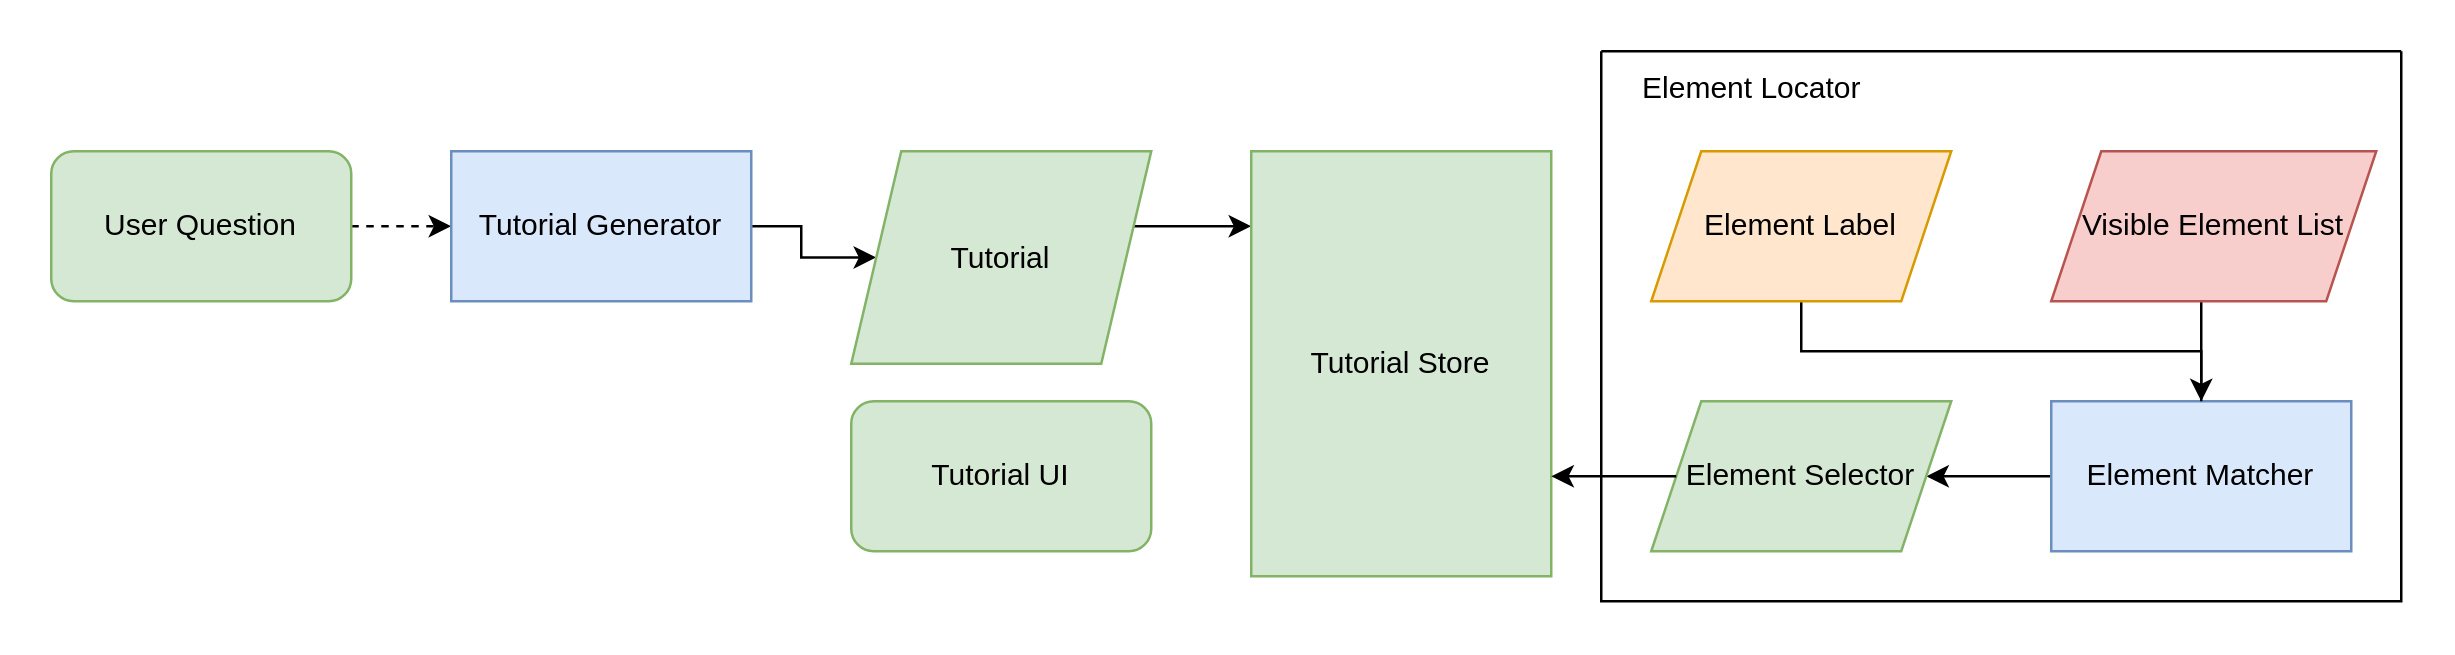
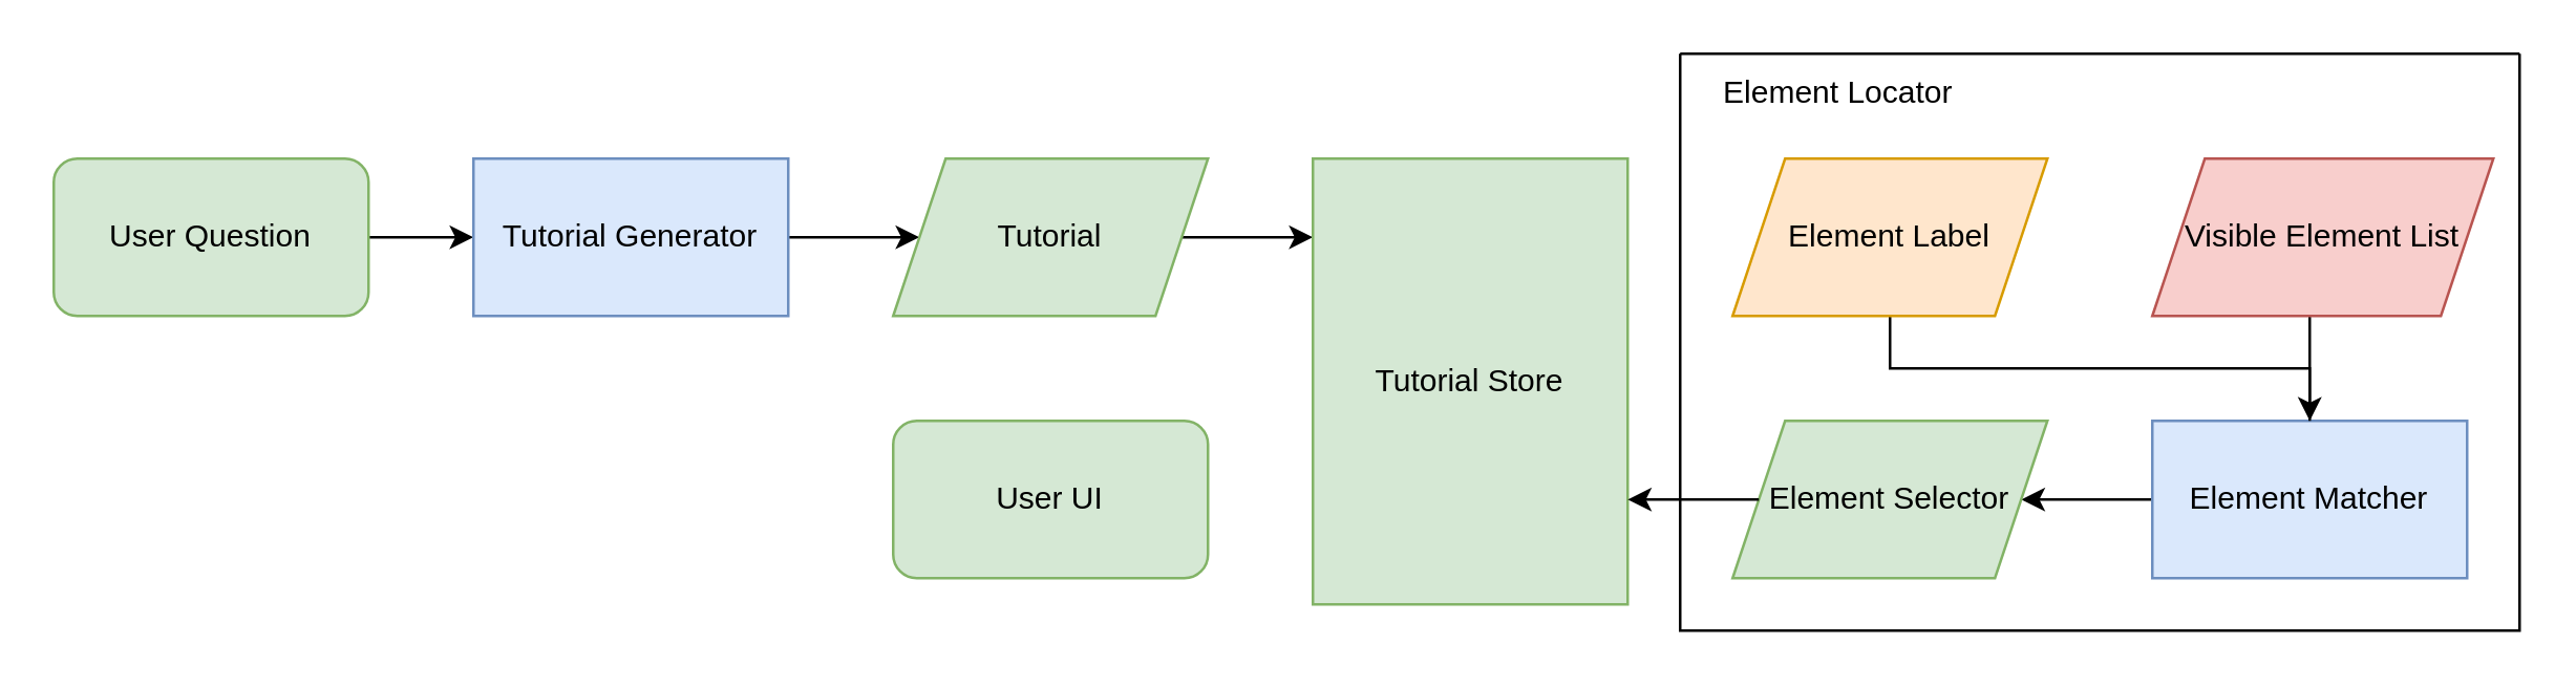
- <mxCell id="2" style="edgeStyle=orthogonalEdgeStyle;rounded=0;orthogonalLoop=1;jettySize=auto;html=1;dashed=1;" edge="1" parent="1" source="3" target="5"><mxGeometry relative="1" as="geometry" /></mxCell>
+ <mxCell id="2" style="edgeStyle=orthogonalEdgeStyle;rounded=0;orthogonalLoop=1;jettySize=auto;html=1;" edge="1" parent="1" source="3" target="5"><mxGeometry relative="1" as="geometry" /></mxCell>
- <mxCell id="7" value="Tutorial" style="shape=parallelogram;perimeter=parallelogramPerimeter;whiteSpace=wrap;html=1;fixedSize=1;fillColor=#d5e8d4;strokeColor=#82b366;" vertex="1" parent="1"><mxGeometry x="340" y="60" width="120" height="85" as="geometry" /></mxCell>
+ <mxCell id="7" value="Tutorial" style="shape=parallelogram;perimeter=parallelogramPerimeter;whiteSpace=wrap;html=1;fixedSize=1;fillColor=#d5e8d4;strokeColor=#82b366;" vertex="1" parent="1"><mxGeometry x="340" y="60" width="120" height="60" as="geometry" /></mxCell>
- <mxCell id="19" value="Tutorial UI" style="rounded=1;whiteSpace=wrap;html=1;fillColor=#d5e8d4;strokeColor=#82b366;" vertex="1" parent="1"><mxGeometry x="340" y="160" width="120" height="60" as="geometry" /></mxCell>
+ <mxCell id="19" value="User UI" style="rounded=1;whiteSpace=wrap;html=1;fillColor=#d5e8d4;strokeColor=#82b366;" vertex="1" parent="1"><mxGeometry x="340" y="160" width="120" height="60" as="geometry" /></mxCell>
